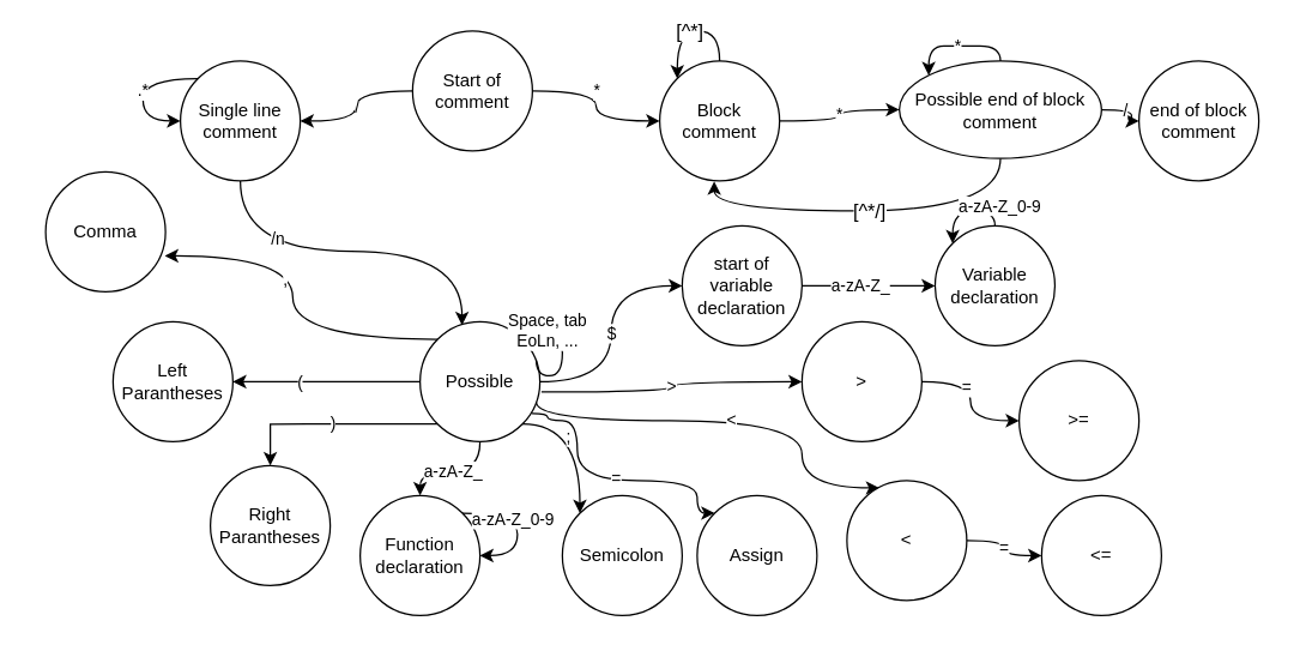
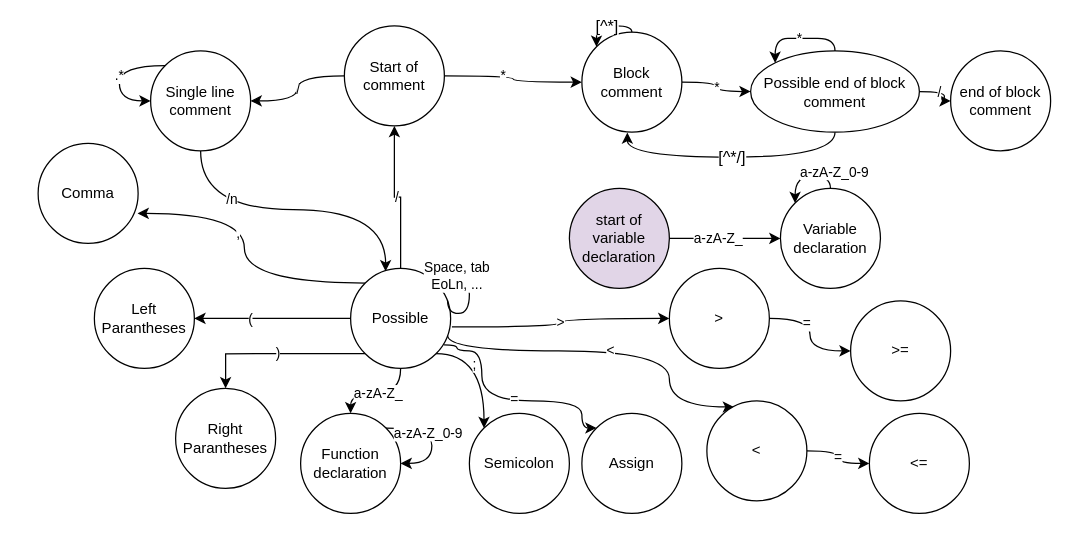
- <mxCell id="27" value="Block comment" style="ellipse;whiteSpace=wrap;html=1;aspect=fixed;" vertex="1" parent="1"><mxGeometry x="440" y="40" width="80" height="80" as="geometry" /></mxCell>
+ <mxCell id="27" value="Block comment" style="ellipse;whiteSpace=wrap;html=1;aspect=fixed;" vertex="1" parent="1"><mxGeometry x="465" y="25" width="80" height="80" as="geometry" /></mxCell>
+ <mxCell id="2" value="/" style="edgeStyle=orthogonalEdgeStyle;rounded=0;orthogonalLoop=1;jettySize=auto;html=1;" edge="1" parent="1" source="16" target="20"><mxGeometry relative="1" as="geometry" /></mxCell>
- <mxCell id="43" value="start of variable&lt;br&gt;declaration" style="ellipse;whiteSpace=wrap;html=1;aspect=fixed;" vertex="1" parent="1"><mxGeometry x="455" y="150" width="80" height="80" as="geometry" /></mxCell>
+ <mxCell id="43" value="start of variable&lt;br&gt;declaration" style="ellipse;whiteSpace=wrap;html=1;aspect=fixed;fillColor=#e1d5e7;" vertex="1" parent="1"><mxGeometry x="455" y="150" width="80" height="80" as="geometry" /></mxCell>
- <mxCell id="7" value="$" style="edgeStyle=orthogonalEdgeStyle;curved=1;orthogonalLoop=1;jettySize=auto;html=1;" edge="1" parent="1" source="16" target="43"><mxGeometry relative="1" as="geometry" /></mxCell>
